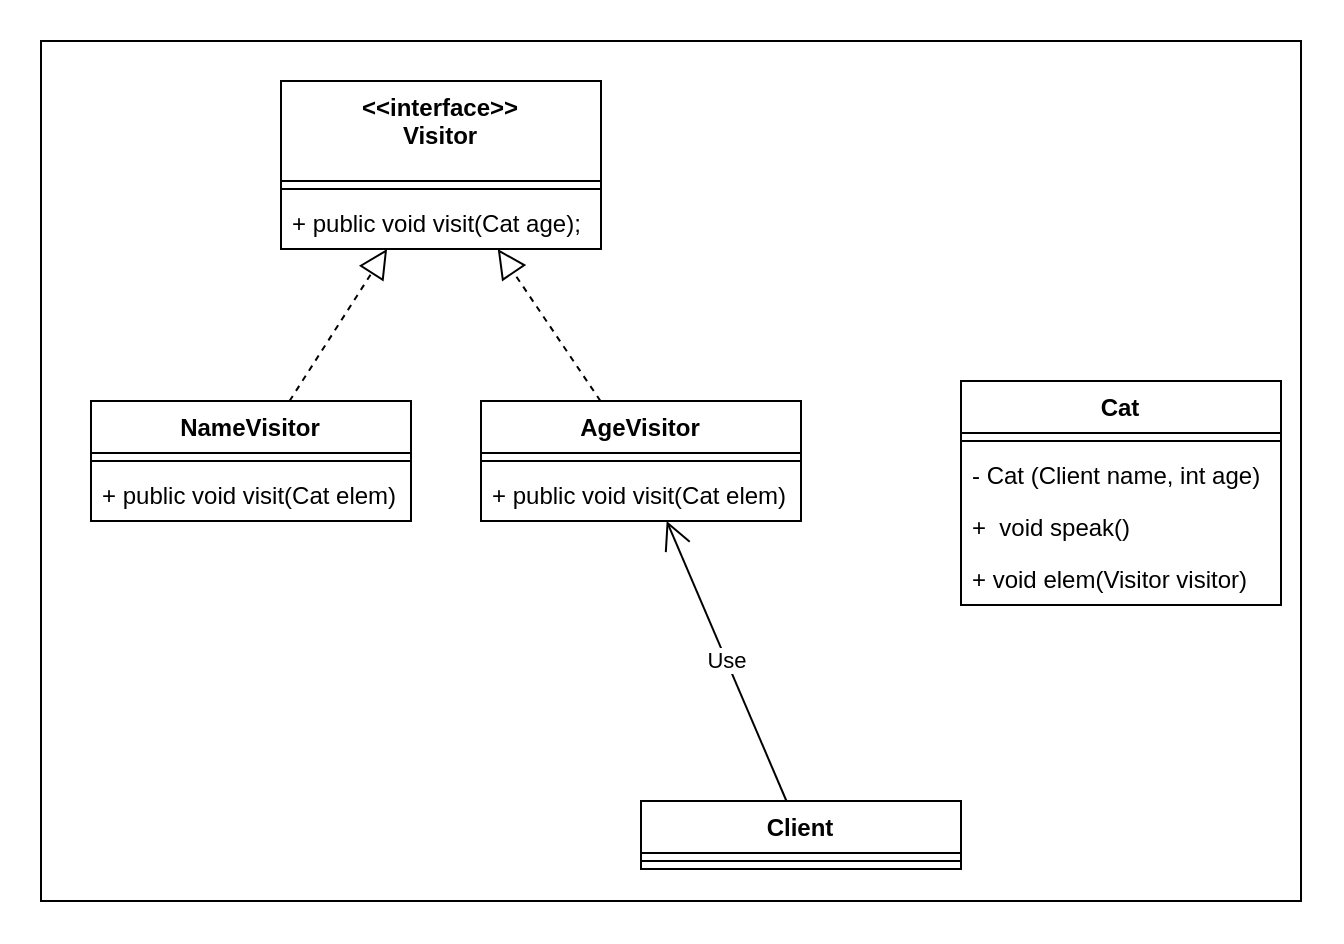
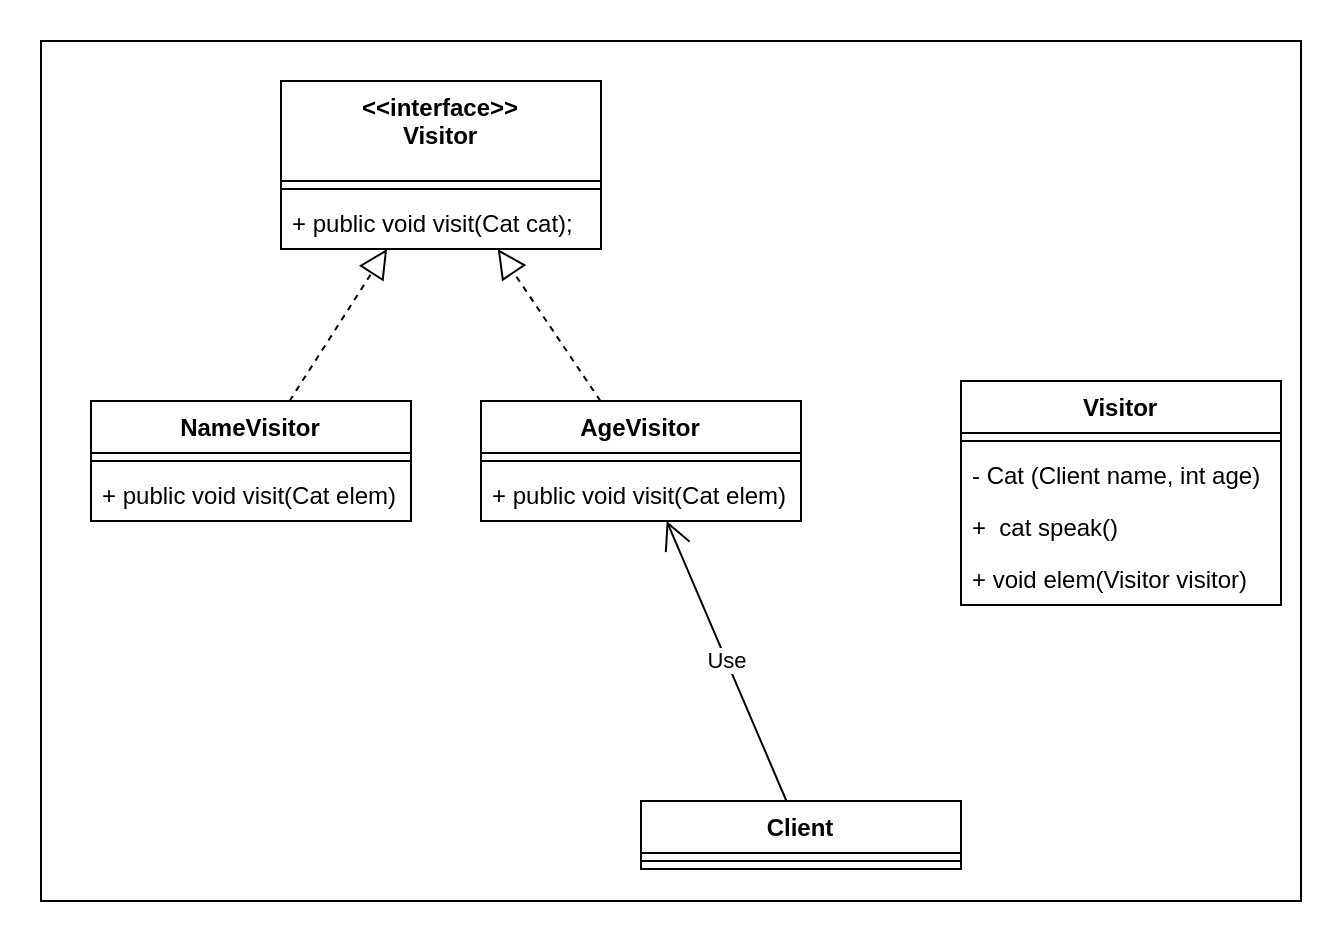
- <mxCell id="5" value="+ public void visit(Cat age);" style="text;strokeColor=none;fillColor=none;align=left;verticalAlign=top;spacingLeft=4;spacingRight=4;overflow=hidden;rotatable=0;points=[[0,0.5],[1,0.5]];portConstraint=eastwest;" vertex="1" parent="3"><mxGeometry y="58" width="160" height="26" as="geometry" /></mxCell>
+ <mxCell id="5" value="+ public void visit(Cat cat);" style="text;strokeColor=none;fillColor=none;align=left;verticalAlign=top;spacingLeft=4;spacingRight=4;overflow=hidden;rotatable=0;points=[[0,0.5],[1,0.5]];portConstraint=eastwest;" vertex="1" parent="3"><mxGeometry y="58" width="160" height="26" as="geometry" /></mxCell>
- <mxCell id="14" value="Cat" style="swimlane;fontStyle=1;align=center;verticalAlign=top;childLayout=stackLayout;horizontal=1;startSize=26;horizontalStack=0;resizeParent=1;resizeParentMax=0;resizeLast=0;collapsible=1;marginBottom=0;" vertex="1" parent="1"><mxGeometry x="480" y="190" width="160" height="112" as="geometry" /></mxCell>
+ <mxCell id="14" value="Visitor" style="swimlane;fontStyle=1;align=center;verticalAlign=top;childLayout=stackLayout;horizontal=1;startSize=26;horizontalStack=0;resizeParent=1;resizeParentMax=0;resizeLast=0;collapsible=1;marginBottom=0;" vertex="1" parent="1"><mxGeometry x="480" y="190" width="160" height="112" as="geometry" /></mxCell>
- <mxCell id="17" value="+  void speak()&#10;&#10;" style="text;strokeColor=none;fillColor=none;align=left;verticalAlign=top;spacingLeft=4;spacingRight=4;overflow=hidden;rotatable=0;points=[[0,0.5],[1,0.5]];portConstraint=eastwest;" vertex="1" parent="14"><mxGeometry y="60" width="160" height="26" as="geometry" /></mxCell>
+ <mxCell id="17" value="+  cat speak()&#10;&#10;" style="text;strokeColor=none;fillColor=none;align=left;verticalAlign=top;spacingLeft=4;spacingRight=4;overflow=hidden;rotatable=0;points=[[0,0.5],[1,0.5]];portConstraint=eastwest;" vertex="1" parent="14"><mxGeometry y="60" width="160" height="26" as="geometry" /></mxCell>
